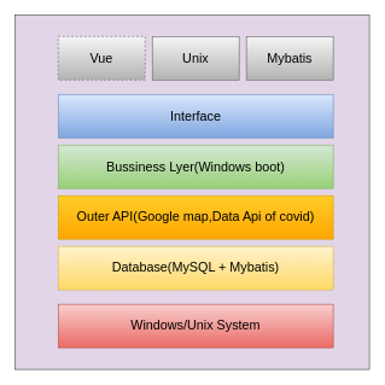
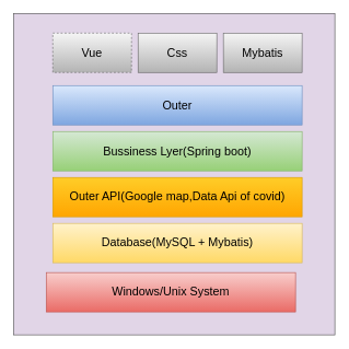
- <mxCell id="5" value="&lt;font style=&quot;font-size: 18px&quot;&gt;Unix&lt;/font&gt;" style="rounded=0;whiteSpace=wrap;html=1;strokeColor=#666666;fillColor=#f5f5f5;gradientColor=#b3b3b3;" vertex="1" parent="1"><mxGeometry x="210" y="50" width="120" height="60" as="geometry" /></mxCell>
+ <mxCell id="5" value="&lt;font style=&quot;font-size: 18px&quot;&gt;Css&lt;/font&gt;" style="rounded=0;whiteSpace=wrap;html=1;strokeColor=#666666;fillColor=#f5f5f5;gradientColor=#b3b3b3;" vertex="1" parent="1"><mxGeometry x="210" y="50" width="120" height="60" as="geometry" /></mxCell>
- <mxCell id="4" value="&lt;font style=&quot;font-size: 18px&quot;&gt;Interface&lt;/font&gt;" style="rounded=0;whiteSpace=wrap;html=1;fillColor=#dae8fc;gradientColor=#7ea6e0;strokeColor=#6c8ebf;" vertex="1" parent="1"><mxGeometry x="80" y="130" width="380" height="60" as="geometry" /></mxCell>
+ <mxCell id="4" value="&lt;font style=&quot;font-size: 18px&quot;&gt;Outer&lt;/font&gt;" style="rounded=0;whiteSpace=wrap;html=1;fillColor=#dae8fc;gradientColor=#7ea6e0;strokeColor=#6c8ebf;" vertex="1" parent="1"><mxGeometry x="80" y="130" width="380" height="60" as="geometry" /></mxCell>
- <mxCell id="7" value="&lt;span style=&quot;font-size: 18px&quot;&gt;Bussiness Lyer(Windows boot)&lt;/span&gt;" style="rounded=0;whiteSpace=wrap;html=1;fillColor=#d5e8d4;gradientColor=#97d077;strokeColor=#82b366;" vertex="1" parent="1"><mxGeometry x="80" y="200" width="380" height="60" as="geometry" /></mxCell>
+ <mxCell id="7" value="&lt;span style=&quot;font-size: 18px&quot;&gt;Bussiness Lyer(Spring boot)&lt;/span&gt;" style="rounded=0;whiteSpace=wrap;html=1;fillColor=#d5e8d4;gradientColor=#97d077;strokeColor=#82b366;" vertex="1" parent="1"><mxGeometry x="80" y="200" width="380" height="60" as="geometry" /></mxCell>
- <mxCell id="10" value="&lt;span style=&quot;font-size: 18px&quot;&gt;Windows/Unix System&lt;/span&gt;" style="rounded=0;whiteSpace=wrap;html=1;fillColor=#f8cecc;gradientColor=#ea6b66;strokeColor=#b85450;" vertex="1" parent="1"><mxGeometry x="80" y="420" width="380" height="60" as="geometry" /></mxCell>
+ <mxCell id="10" value="&lt;span style=&quot;font-size: 18px&quot;&gt;Windows/Unix System&lt;/span&gt;" style="rounded=0;whiteSpace=wrap;html=1;fillColor=#f8cecc;gradientColor=#ea6b66;strokeColor=#b85450;" vertex="1" parent="1"><mxGeometry x="70" y="415" width="380" height="60" as="geometry" /></mxCell>
